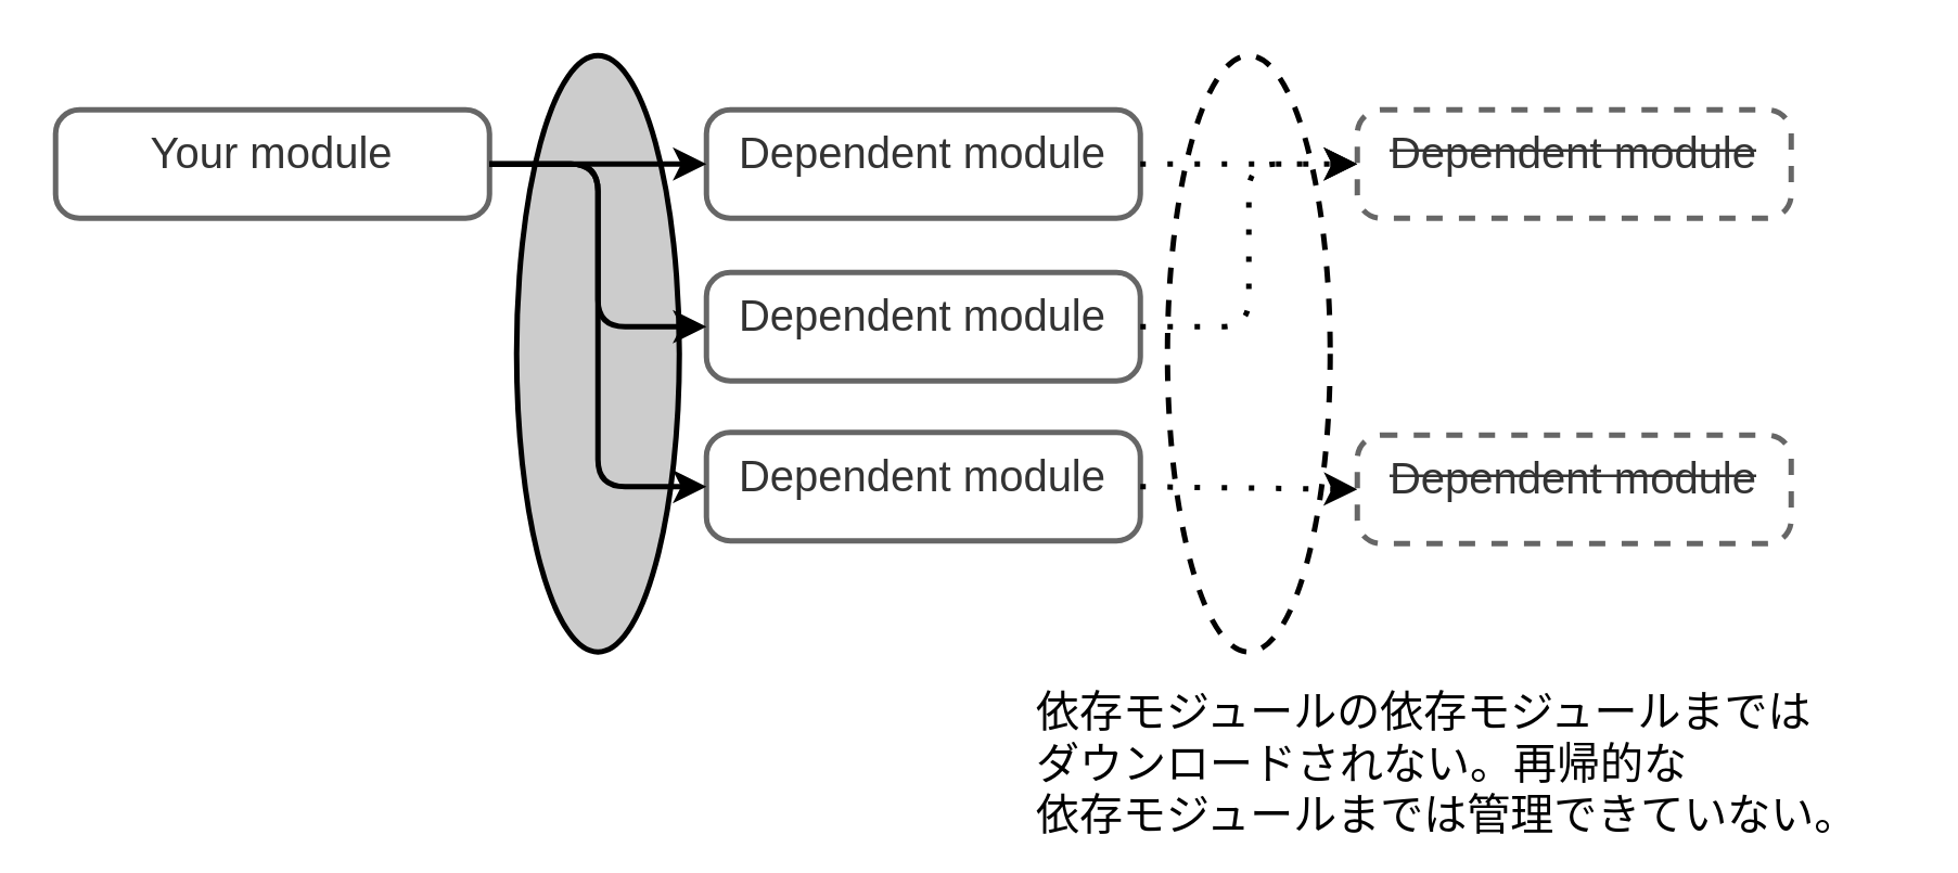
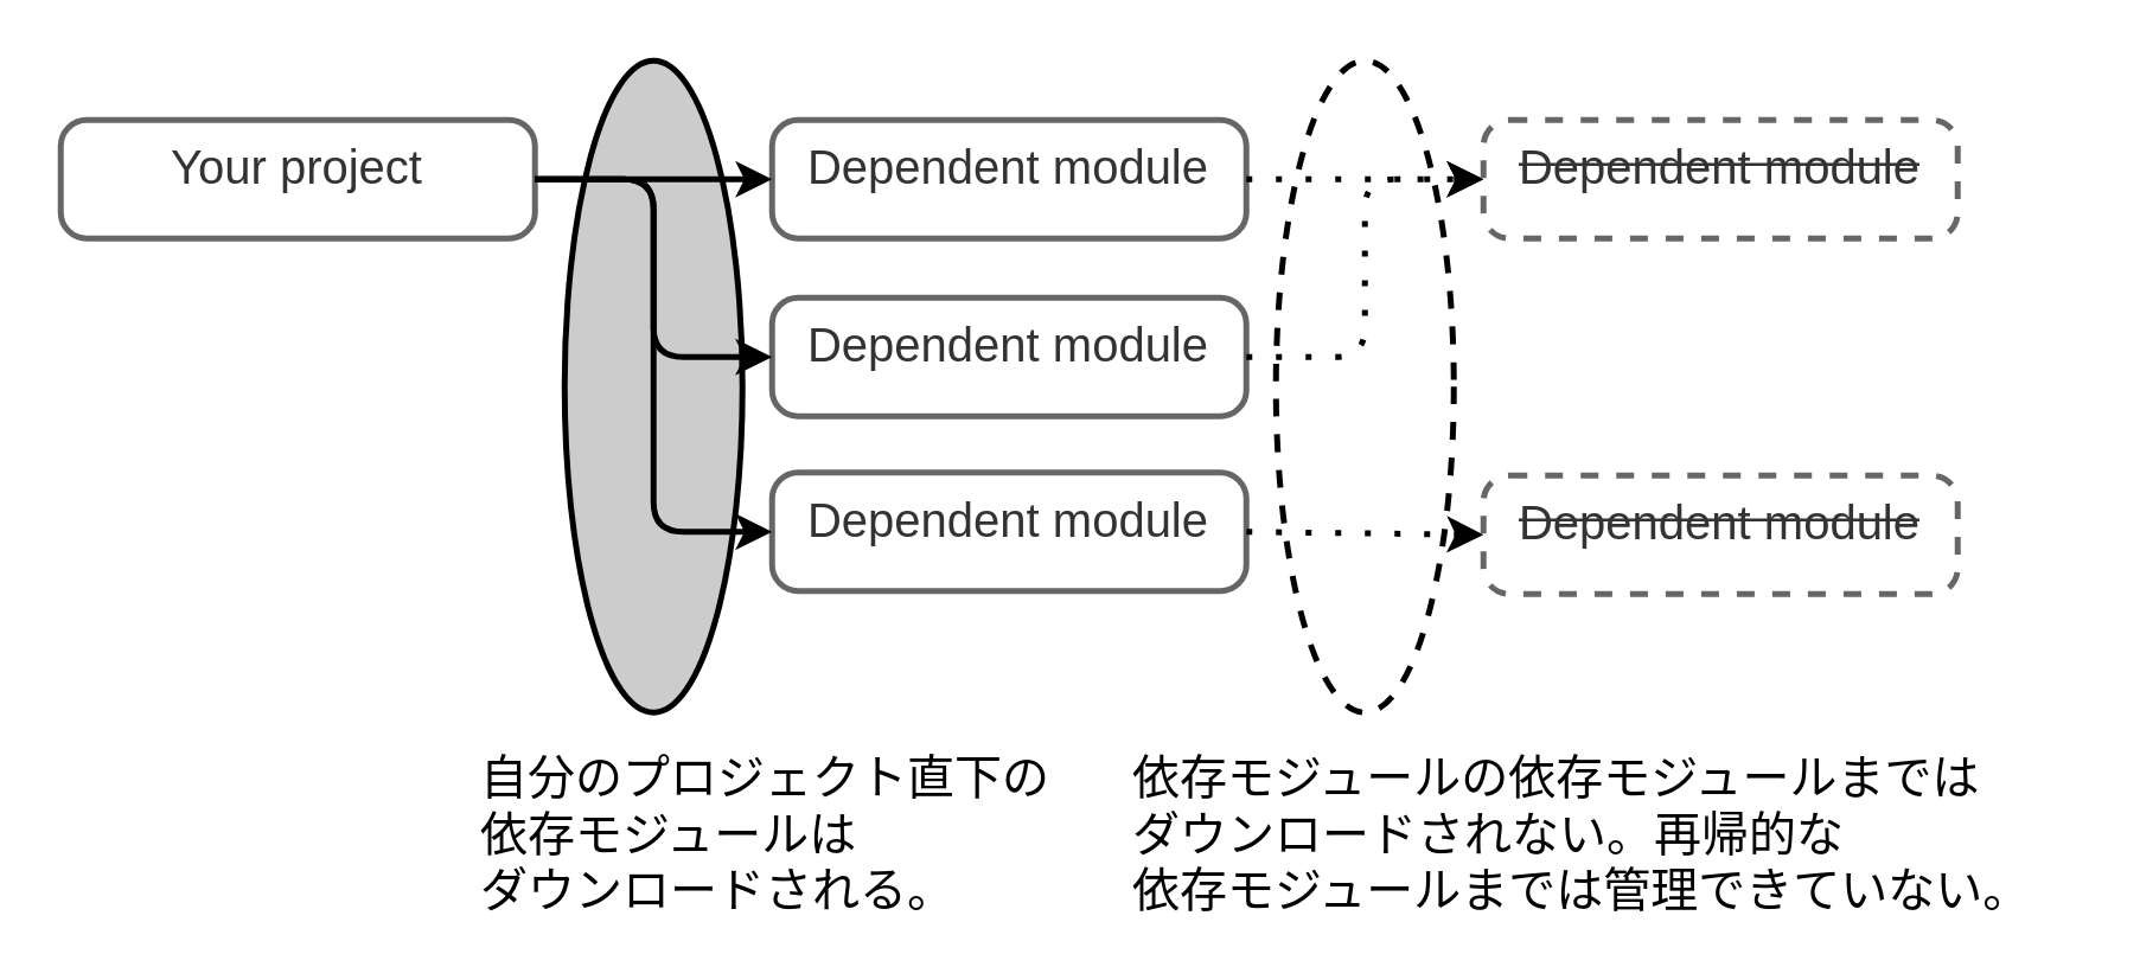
- <mxCell id="4" value="&lt;font style=&quot;font-size: 16px&quot;&gt;Your module&lt;/font&gt;" style="rounded=1;whiteSpace=wrap;html=1;fillColor=#FFFFFF;strokeColor=#666666;fontColor=#333333;strokeWidth=2;align=center;verticalAlign=top;arcSize=22;" parent="1" vertex="1"><mxGeometry x="20" y="40" width="160" height="40" as="geometry" /></mxCell>
+ <mxCell id="4" value="&lt;font style=&quot;font-size: 16px&quot;&gt;Your project&lt;/font&gt;" style="rounded=1;whiteSpace=wrap;html=1;fillColor=#FFFFFF;strokeColor=#666666;fontColor=#333333;strokeWidth=2;align=center;verticalAlign=top;arcSize=22;" parent="1" vertex="1"><mxGeometry x="20" y="40" width="160" height="40" as="geometry" /></mxCell>
+ <mxCell id="16" value="&lt;font style=&quot;font-size: 16px&quot;&gt;自分のプロジェクト直下の&lt;br&gt;依存モジュールは&lt;br&gt;ダウンロードされる。&lt;/font&gt;" style="text;html=1;resizable=0;points=[];autosize=1;align=left;verticalAlign=top;spacingTop=-4;" parent="1" vertex="1"><mxGeometry x="160" y="250" width="210" height="50" as="geometry" /></mxCell>
